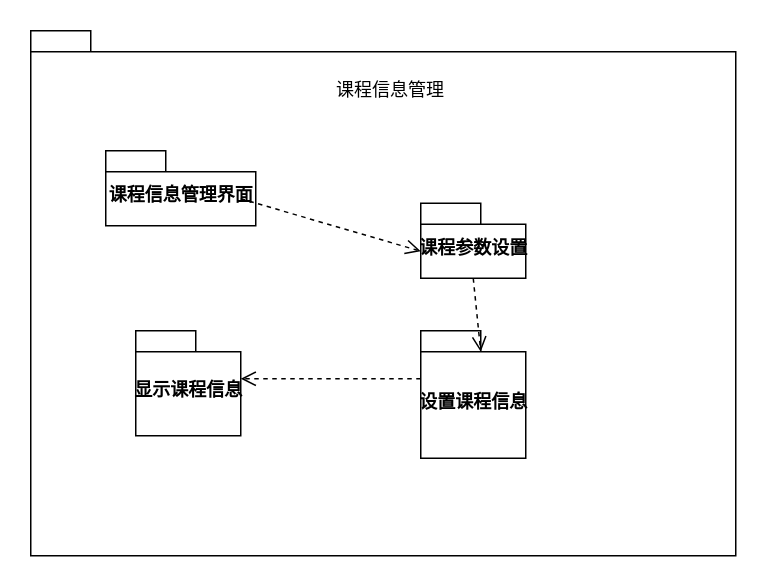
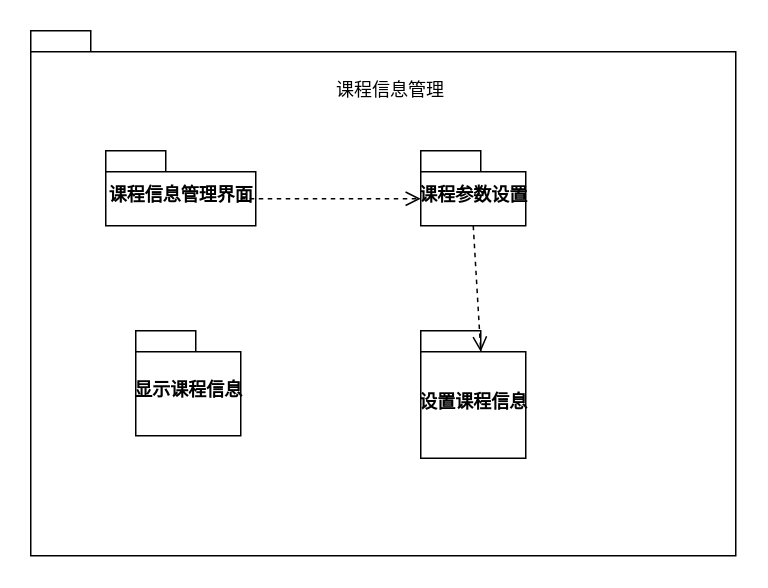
- <mxCell id="6" value="课程参数设置" style="shape=folder;fontStyle=1;spacingTop=10;tabWidth=40;tabHeight=14;tabPosition=left;html=1;" vertex="1" parent="1"><mxGeometry x="280" y="135" width="70" height="50" as="geometry" /></mxCell>
+ <mxCell id="6" value="课程参数设置" style="shape=folder;fontStyle=1;spacingTop=10;tabWidth=40;tabHeight=14;tabPosition=left;html=1;" vertex="1" parent="1"><mxGeometry x="280" y="100" width="70" height="50" as="geometry" /></mxCell>
- <mxCell id="11" value="" style="html=1;verticalAlign=bottom;endArrow=open;dashed=1;endSize=8;exitX=0;exitY=0;exitDx=0;exitDy=32;exitPerimeter=0;entryX=0;entryY=0;entryDx=70;entryDy=32;entryPerimeter=0;" edge="1" parent="1" source="7" target="8"><mxGeometry relative="1" as="geometry"><mxPoint x="335" y="170" as="sourcePoint" /><mxPoint x="340" y="254" as="targetPoint" /></mxGeometry></mxCell>
